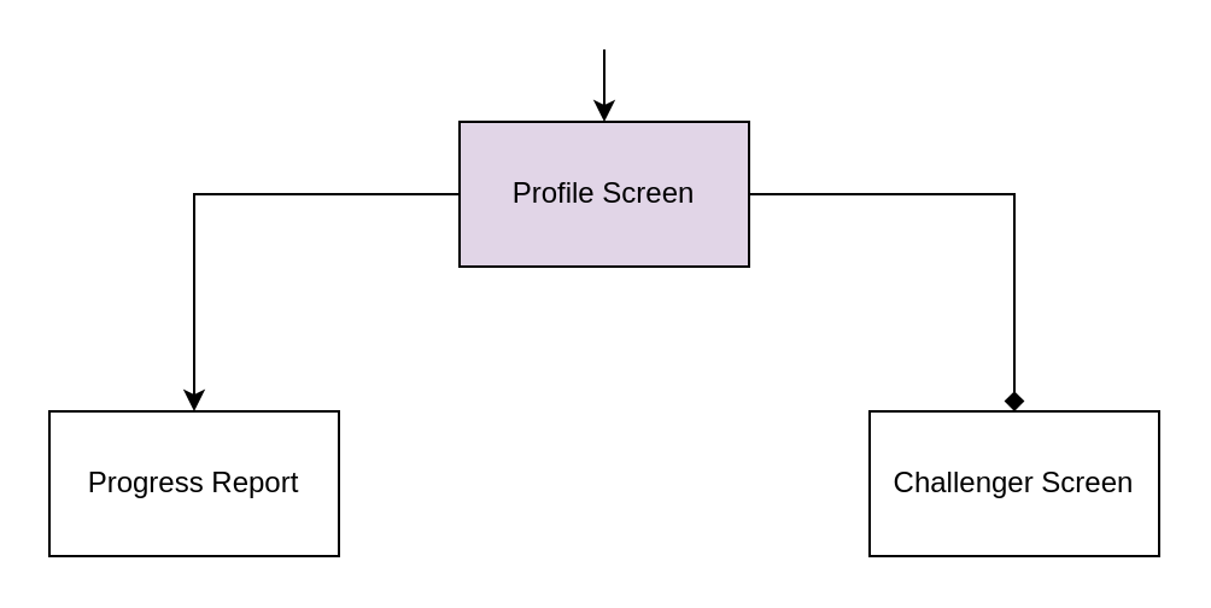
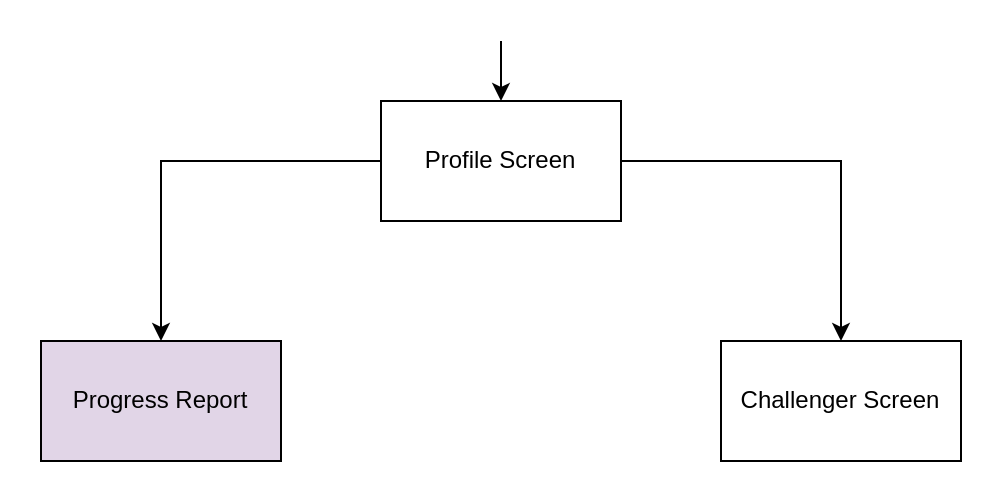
- <mxCell id="5" value="Profile Screen" style="rounded=0;whiteSpace=wrap;html=1;fillColor=#e1d5e7;" vertex="1" parent="1"><mxGeometry x="190" y="50" width="120" height="60" as="geometry" /></mxCell>
+ <mxCell id="5" value="Profile Screen" style="rounded=0;whiteSpace=wrap;html=1;" vertex="1" parent="1"><mxGeometry x="190" y="50" width="120" height="60" as="geometry" /></mxCell>
- <mxCell id="3" style="edgeStyle=orthogonalEdgeStyle;rounded=0;orthogonalLoop=1;jettySize=auto;html=1;exitX=1;exitY=0.5;exitDx=0;exitDy=0;endArrow=diamond;" edge="1" parent="1" source="5" target="7"><mxGeometry relative="1" as="geometry" /></mxCell>
+ <mxCell id="3" style="edgeStyle=orthogonalEdgeStyle;rounded=0;orthogonalLoop=1;jettySize=auto;html=1;exitX=1;exitY=0.5;exitDx=0;exitDy=0;" edge="1" parent="1" source="5" target="7"><mxGeometry relative="1" as="geometry" /></mxCell>
- <mxCell id="6" value="Progress Report" style="rounded=0;whiteSpace=wrap;html=1;" vertex="1" parent="1"><mxGeometry x="20" y="170" width="120" height="60" as="geometry" /></mxCell>
+ <mxCell id="6" value="Progress Report" style="rounded=0;whiteSpace=wrap;html=1;fillColor=#e1d5e7;" vertex="1" parent="1"><mxGeometry x="20" y="170" width="120" height="60" as="geometry" /></mxCell>
